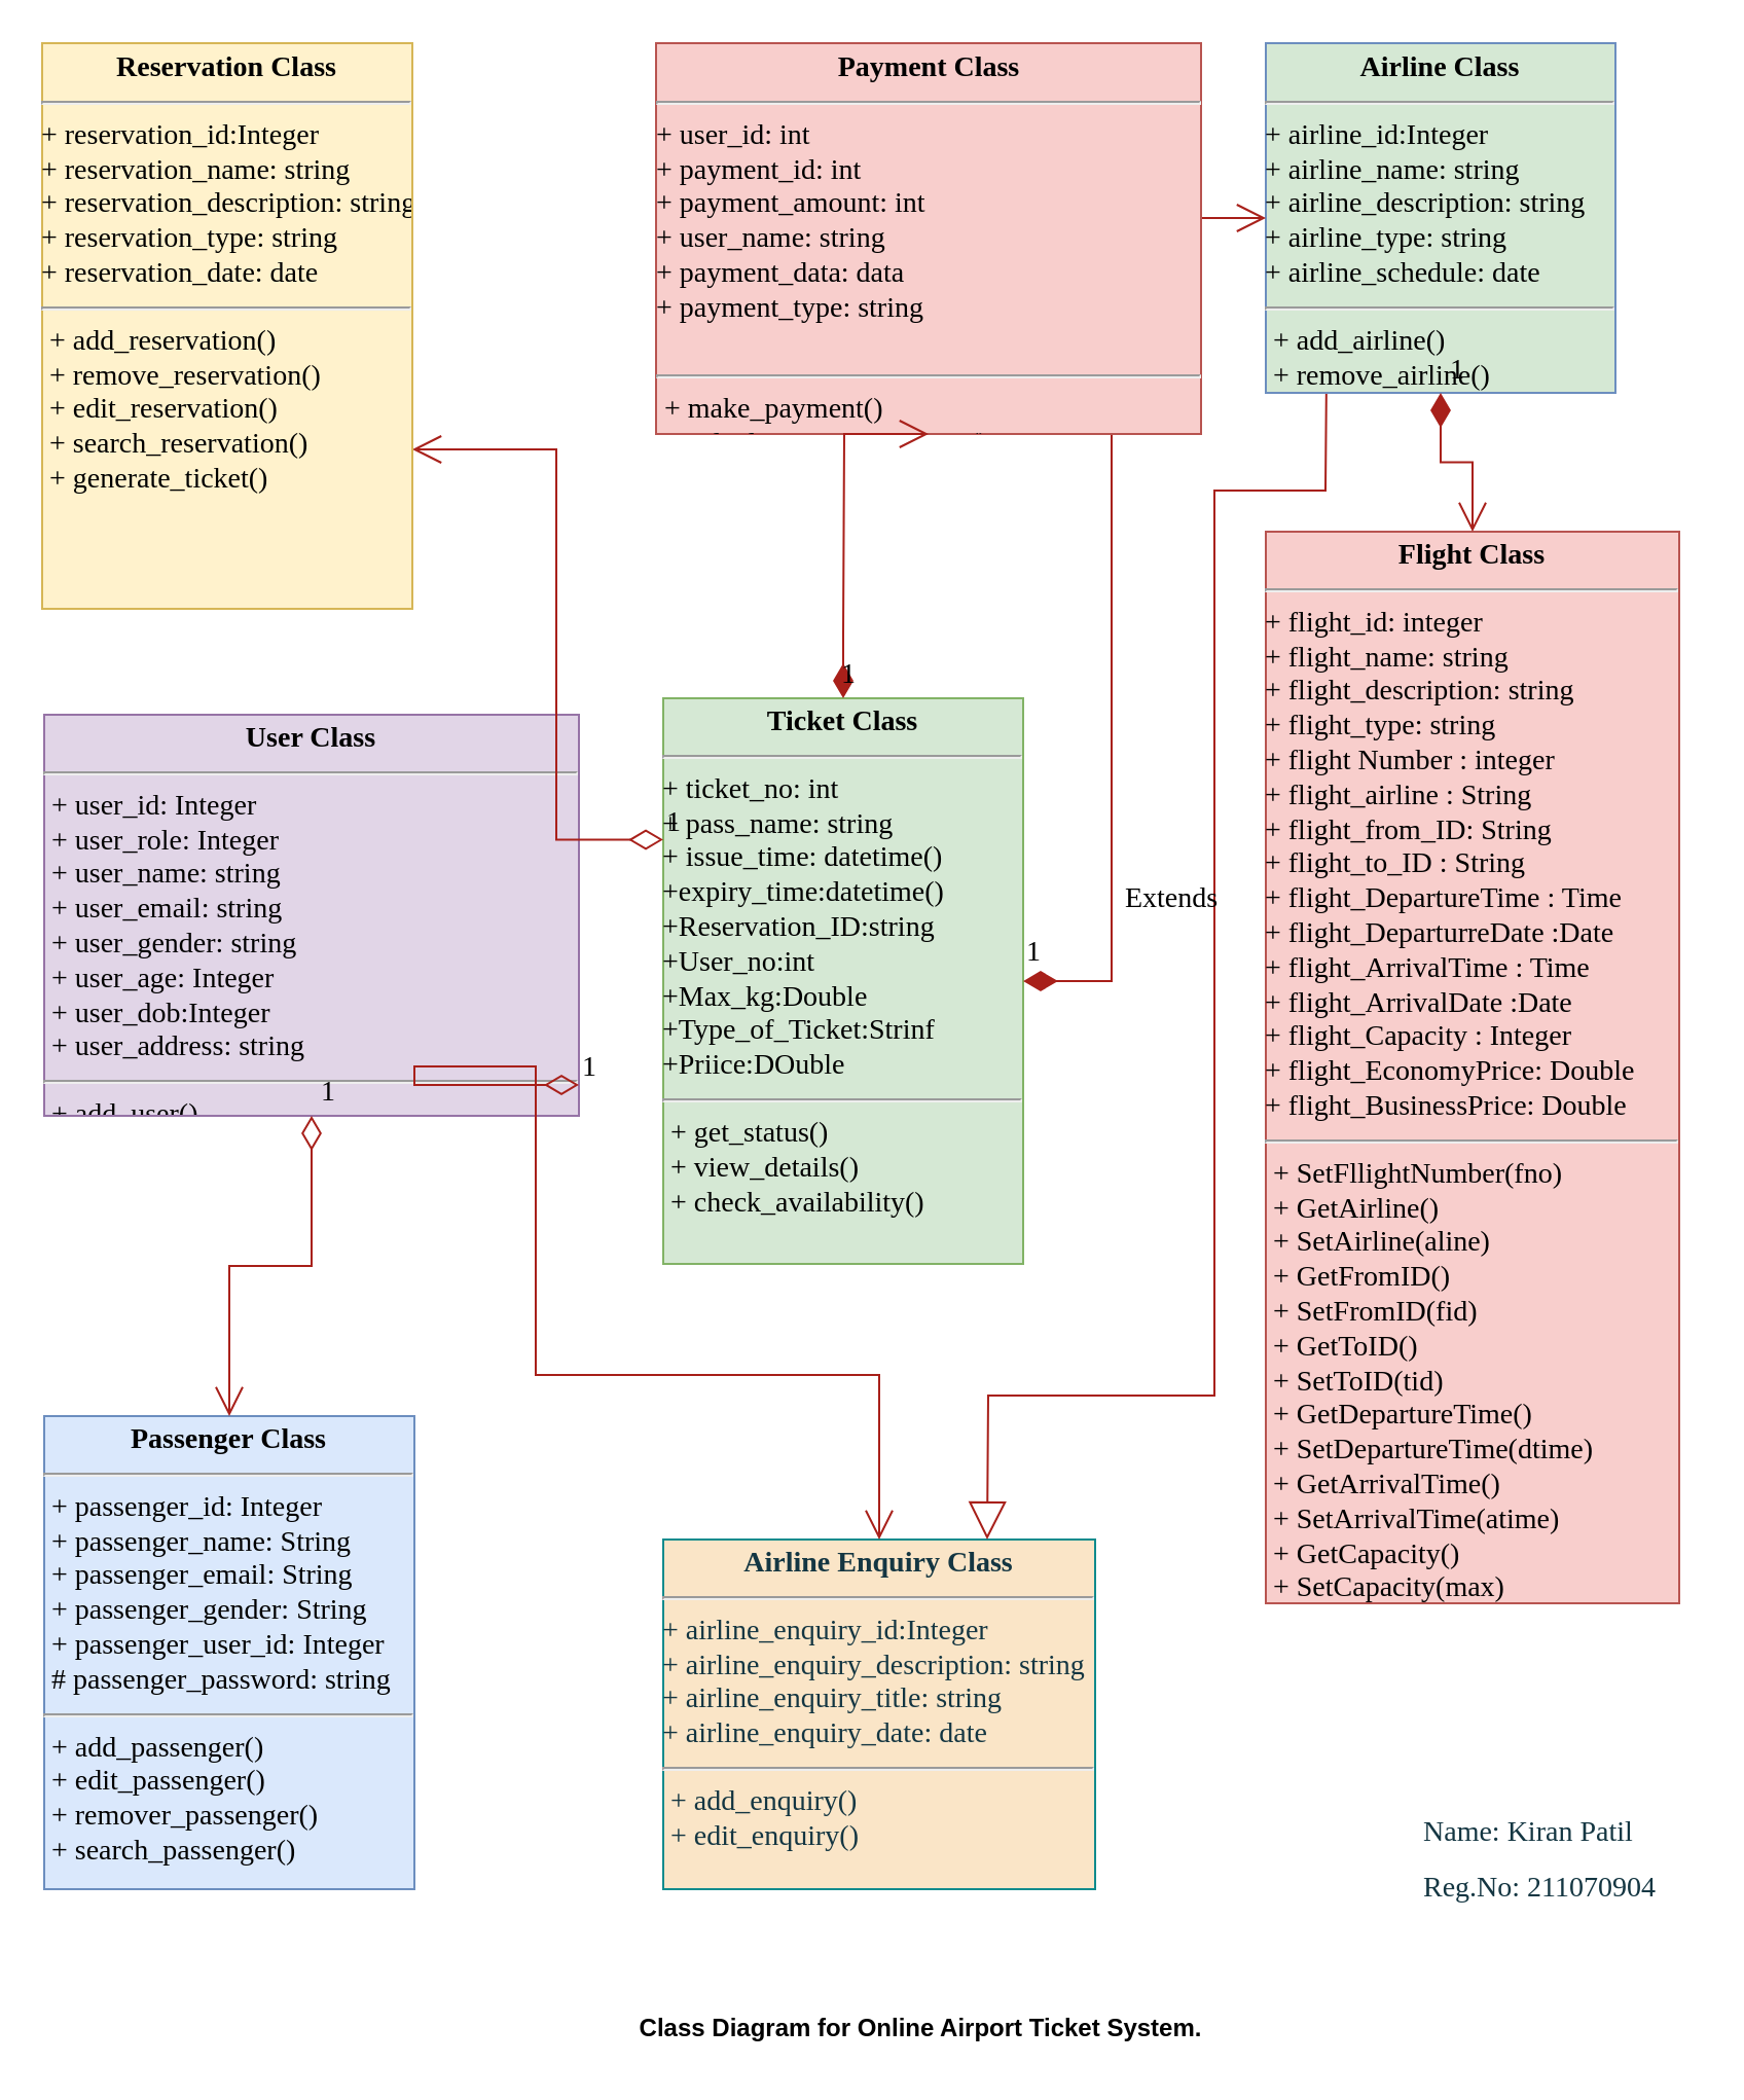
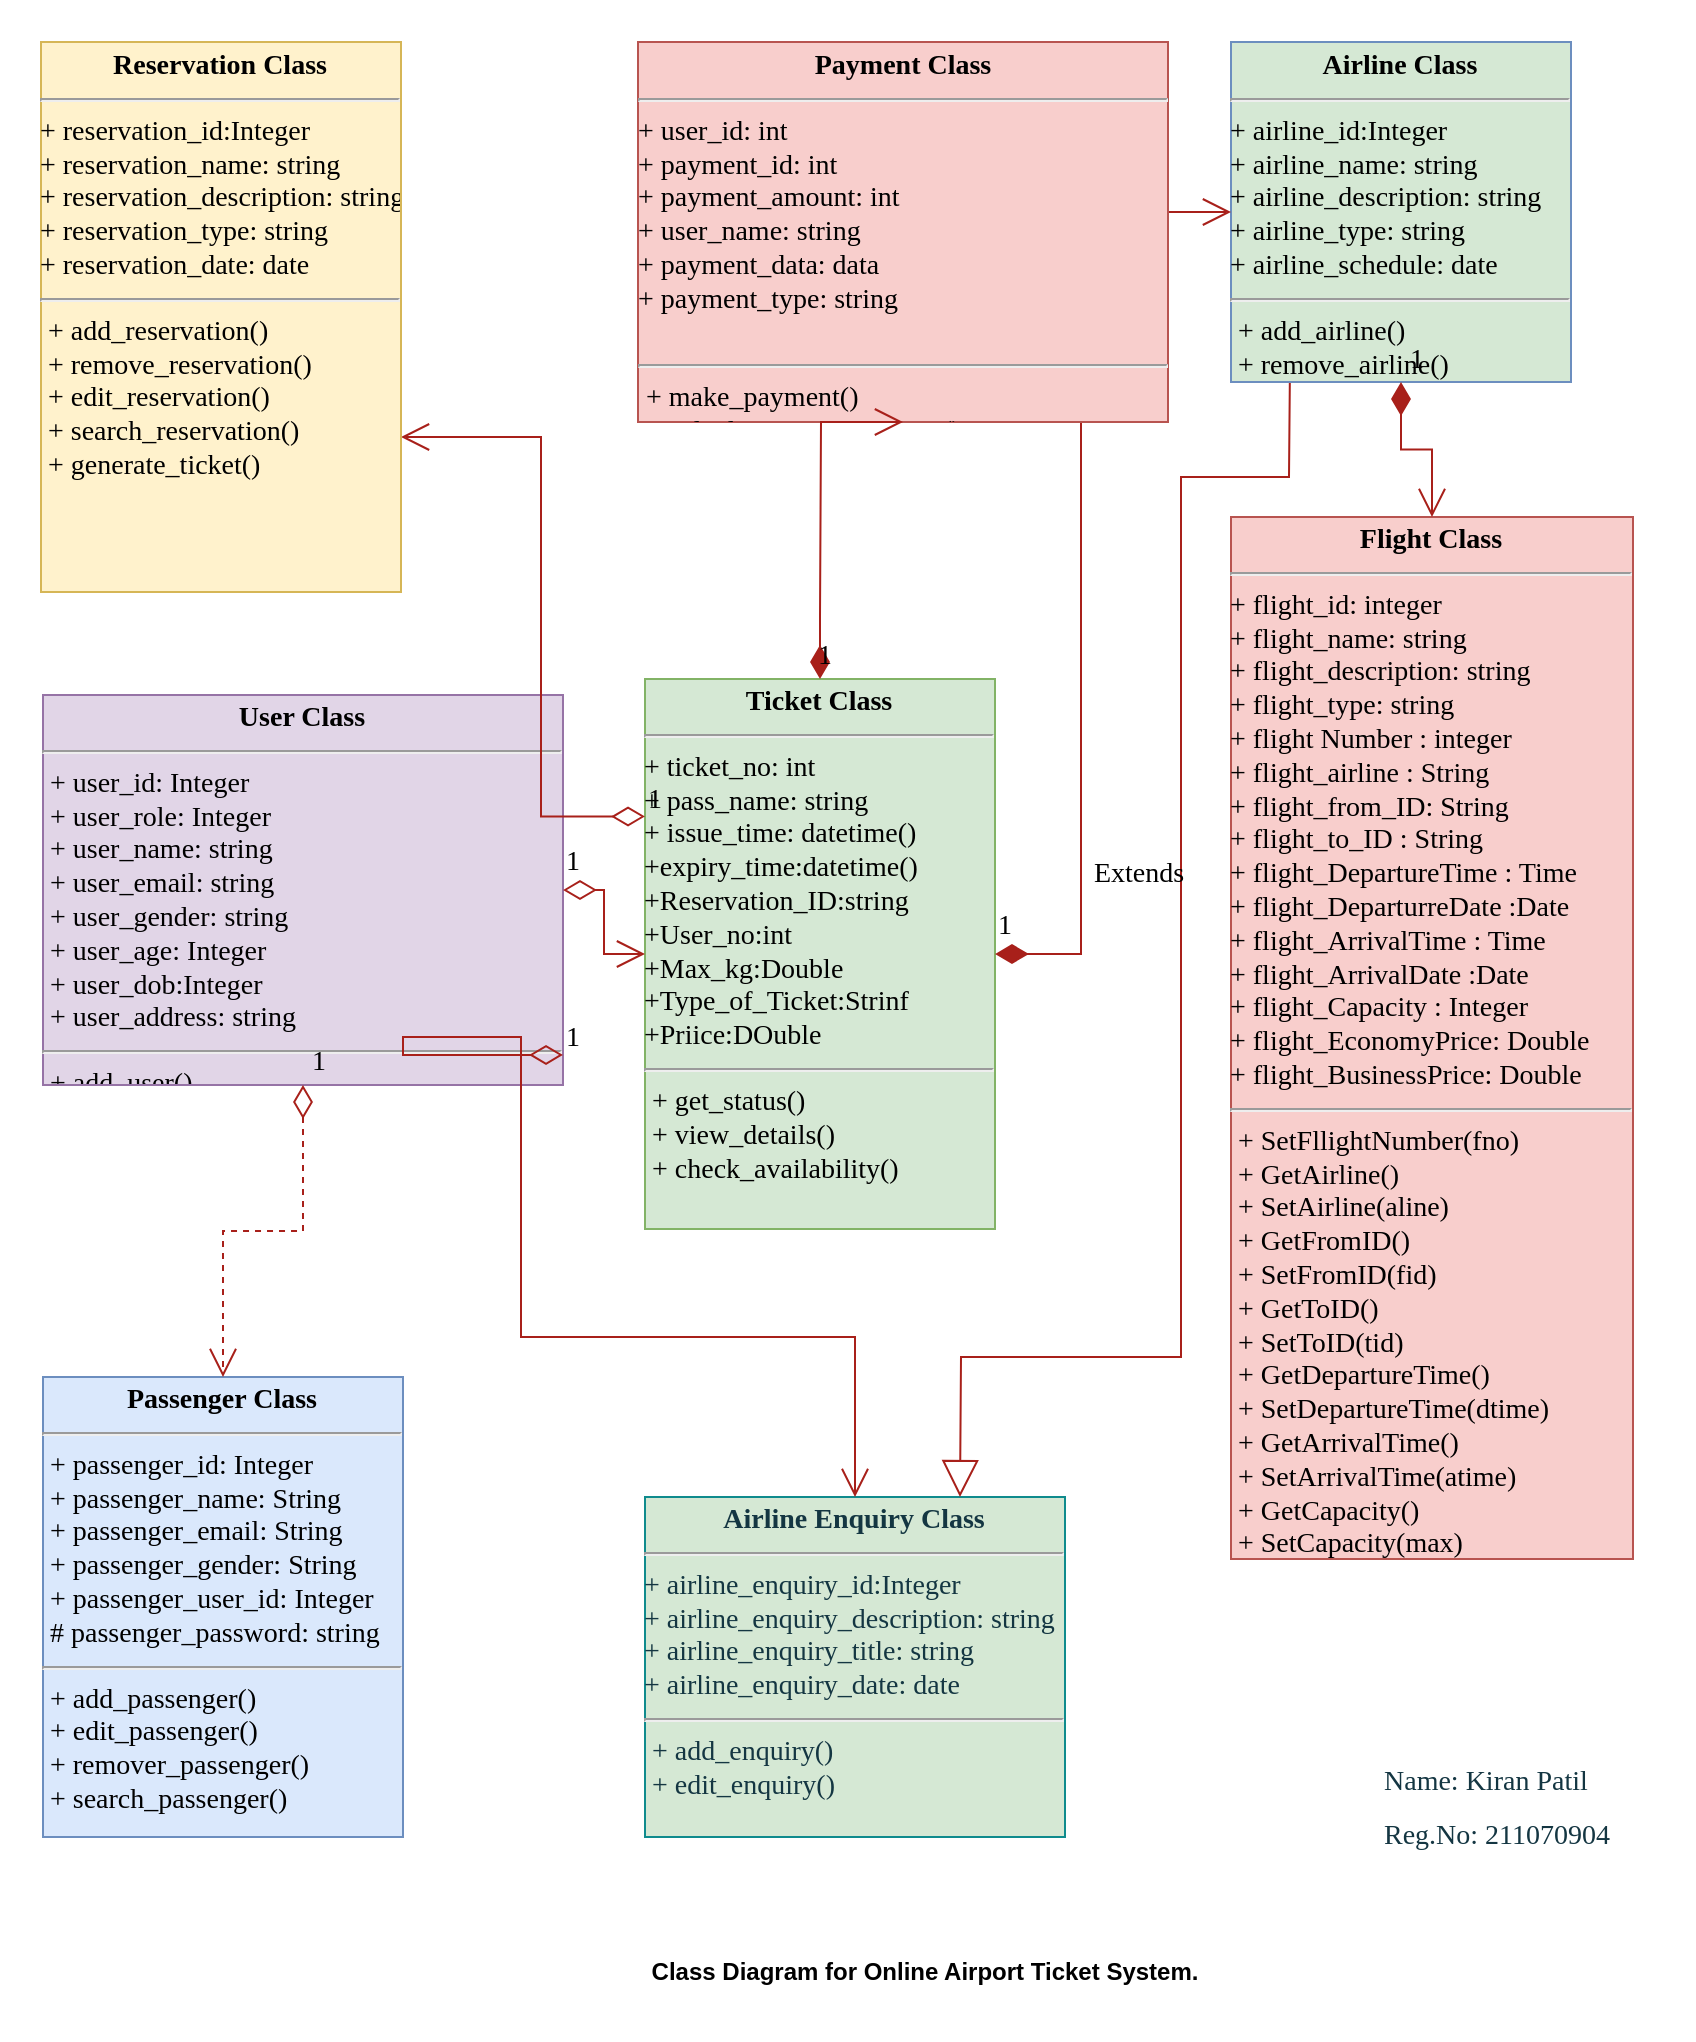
+ <mxCell id="11" value="1" style="endArrow=open;html=1;endSize=12;startArrow=diamondThin;startSize=14;startFill=0;edgeStyle=orthogonalEdgeStyle;align=left;verticalAlign=bottom;rounded=0;fontFamily=Times New Roman;exitX=1;exitY=0.5;exitDx=0;exitDy=0;entryX=0;entryY=0.5;entryDx=0;entryDy=0;labelBackgroundColor=none;fontColor=default;fontSize=14;strokeColor=#A8201A;" parent="1" source="2" target="6" edge="1"><mxGeometry x="-1" y="3" relative="1" as="geometry"><mxPoint x="240" y="407.5" as="sourcePoint" /><mxPoint x="320" y="407.5" as="targetPoint" /></mxGeometry></mxCell>
- <mxCell id="8" value="1" style="endArrow=open;html=1;endSize=12;startArrow=diamondThin;startSize=14;startFill=0;edgeStyle=orthogonalEdgeStyle;align=left;verticalAlign=bottom;rounded=0;fontFamily=Times New Roman;entryX=0.5;entryY=0;entryDx=0;entryDy=0;labelBackgroundColor=none;fontColor=default;fontSize=14;strokeColor=#A8201A;" parent="1" source="2" target="3" edge="1"><mxGeometry x="-1" y="3" relative="1" as="geometry"><mxPoint x="130" y="538" as="sourcePoint" /><mxPoint x="130" y="698" as="targetPoint" /></mxGeometry></mxCell>
+ <mxCell id="8" value="1" style="endArrow=open;html=1;endSize=12;startArrow=diamondThin;startSize=14;startFill=0;edgeStyle=orthogonalEdgeStyle;align=left;verticalAlign=bottom;rounded=0;fontFamily=Times New Roman;entryX=0.5;entryY=0;entryDx=0;entryDy=0;labelBackgroundColor=none;fontColor=default;fontSize=14;strokeColor=#A8201A;dashed=1;" parent="1" source="2" target="3" edge="1"><mxGeometry x="-1" y="3" relative="1" as="geometry"><mxPoint x="130" y="538" as="sourcePoint" /><mxPoint x="130" y="698" as="targetPoint" /></mxGeometry></mxCell>
- <mxCell id="7" value="&lt;p style=&quot;margin: 4px 0px 0px; text-align: center; font-size: 14px;&quot;&gt;&lt;b style=&quot;font-size: 14px;&quot;&gt;Airline &lt;font style=&quot;font-size: 14px;&quot;&gt;Enquiry&lt;/font&gt; Class&lt;/b&gt;&lt;br style=&quot;font-size: 14px;&quot;&gt;&lt;/p&gt;&lt;hr style=&quot;font-size: 14px;&quot;&gt;&lt;div style=&quot;font-size: 14px;&quot;&gt;+ airline_enquiry_id:Integer&lt;/div&gt;&lt;div style=&quot;font-size: 14px;&quot;&gt;+ airline_enquiry_description: string&lt;/div&gt;&lt;div style=&quot;font-size: 14px;&quot;&gt;+ airline_enquiry_title: string&lt;/div&gt;&lt;div style=&quot;font-size: 14px;&quot;&gt;+ airline_enquiry_date: date&lt;/div&gt;&lt;hr style=&quot;font-size: 14px;&quot;&gt;&lt;p style=&quot;margin: 0px 0px 0px 4px; font-size: 14px;&quot;&gt;+ add_enquiry()&lt;/p&gt;&lt;p style=&quot;margin: 0px 0px 0px 4px; font-size: 14px;&quot;&gt;+ edit_enquiry()&lt;/p&gt;&lt;p style=&quot;margin: 0px 0px 0px 4px; font-size: 14px;&quot;&gt;&lt;br style=&quot;font-size: 14px;&quot;&gt;&lt;/p&gt;" style="verticalAlign=top;align=left;overflow=fill;fontSize=14;fontFamily=Times New Roman;html=1;rounded=0;shadow=0;comic=0;labelBackgroundColor=none;strokeWidth=1;fillColor=#FAE5C7;strokeColor=#0F8B8D;fontColor=#143642;" parent="1" vertex="1"><mxGeometry x="322" y="748" width="210" height="170" as="geometry" /></mxCell>
+ <mxCell id="7" value="&lt;p style=&quot;margin: 4px 0px 0px; text-align: center; font-size: 14px;&quot;&gt;&lt;b style=&quot;font-size: 14px;&quot;&gt;Airline &lt;font style=&quot;font-size: 14px;&quot;&gt;Enquiry&lt;/font&gt; Class&lt;/b&gt;&lt;br style=&quot;font-size: 14px;&quot;&gt;&lt;/p&gt;&lt;hr style=&quot;font-size: 14px;&quot;&gt;&lt;div style=&quot;font-size: 14px;&quot;&gt;+ airline_enquiry_id:Integer&lt;/div&gt;&lt;div style=&quot;font-size: 14px;&quot;&gt;+ airline_enquiry_description: string&lt;/div&gt;&lt;div style=&quot;font-size: 14px;&quot;&gt;+ airline_enquiry_title: string&lt;/div&gt;&lt;div style=&quot;font-size: 14px;&quot;&gt;+ airline_enquiry_date: date&lt;/div&gt;&lt;hr style=&quot;font-size: 14px;&quot;&gt;&lt;p style=&quot;margin: 0px 0px 0px 4px; font-size: 14px;&quot;&gt;+ add_enquiry()&lt;/p&gt;&lt;p style=&quot;margin: 0px 0px 0px 4px; font-size: 14px;&quot;&gt;+ edit_enquiry()&lt;/p&gt;&lt;p style=&quot;margin: 0px 0px 0px 4px; font-size: 14px;&quot;&gt;&lt;br style=&quot;font-size: 14px;&quot;&gt;&lt;/p&gt;" style="verticalAlign=top;align=left;overflow=fill;fontSize=14;fontFamily=Times New Roman;html=1;rounded=0;shadow=0;comic=0;labelBackgroundColor=none;strokeWidth=1;fillColor=#d5e8d4;strokeColor=#0F8B8D;fontColor=#143642;" parent="1" vertex="1"><mxGeometry x="322" y="748" width="210" height="170" as="geometry" /></mxCell>
- <mxCell id="19" value="&lt;b&gt;Class Diagram for&amp;nbsp;Online Airport Ticket System.&lt;/b&gt;" style="text;html=1;align=center;verticalAlign=middle;resizable=0;points=[];autosize=1;strokeColor=none;fillColor=none;" vertex="1" parent="1"><mxGeometry x="301" y="973" width="291" height="26" as="geometry" /></mxCell>
+ <mxCell id="19" value="&lt;b&gt;Class Diagram for&amp;nbsp;Online Airport Ticket System.&lt;/b&gt;" style="text;html=1;align=center;verticalAlign=middle;resizable=0;points=[];autosize=1;strokeColor=none;fillColor=none;" vertex="1" parent="1"><mxGeometry x="316" y="973" width="291" height="26" as="geometry" /></mxCell>
